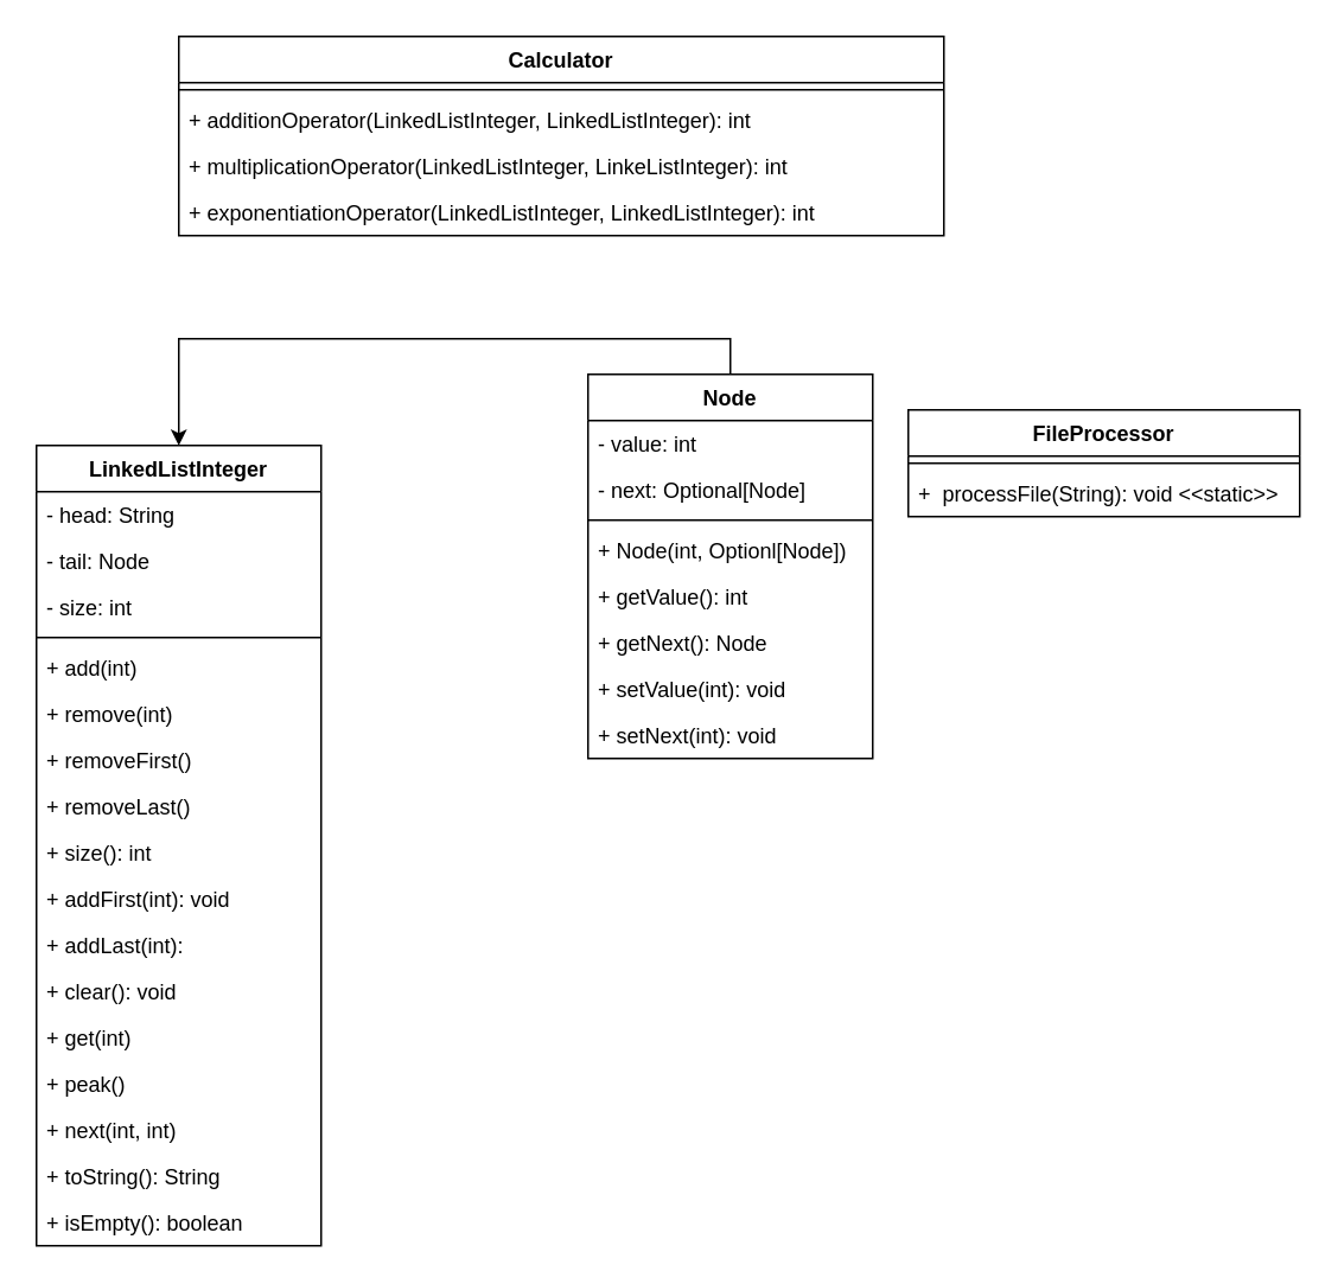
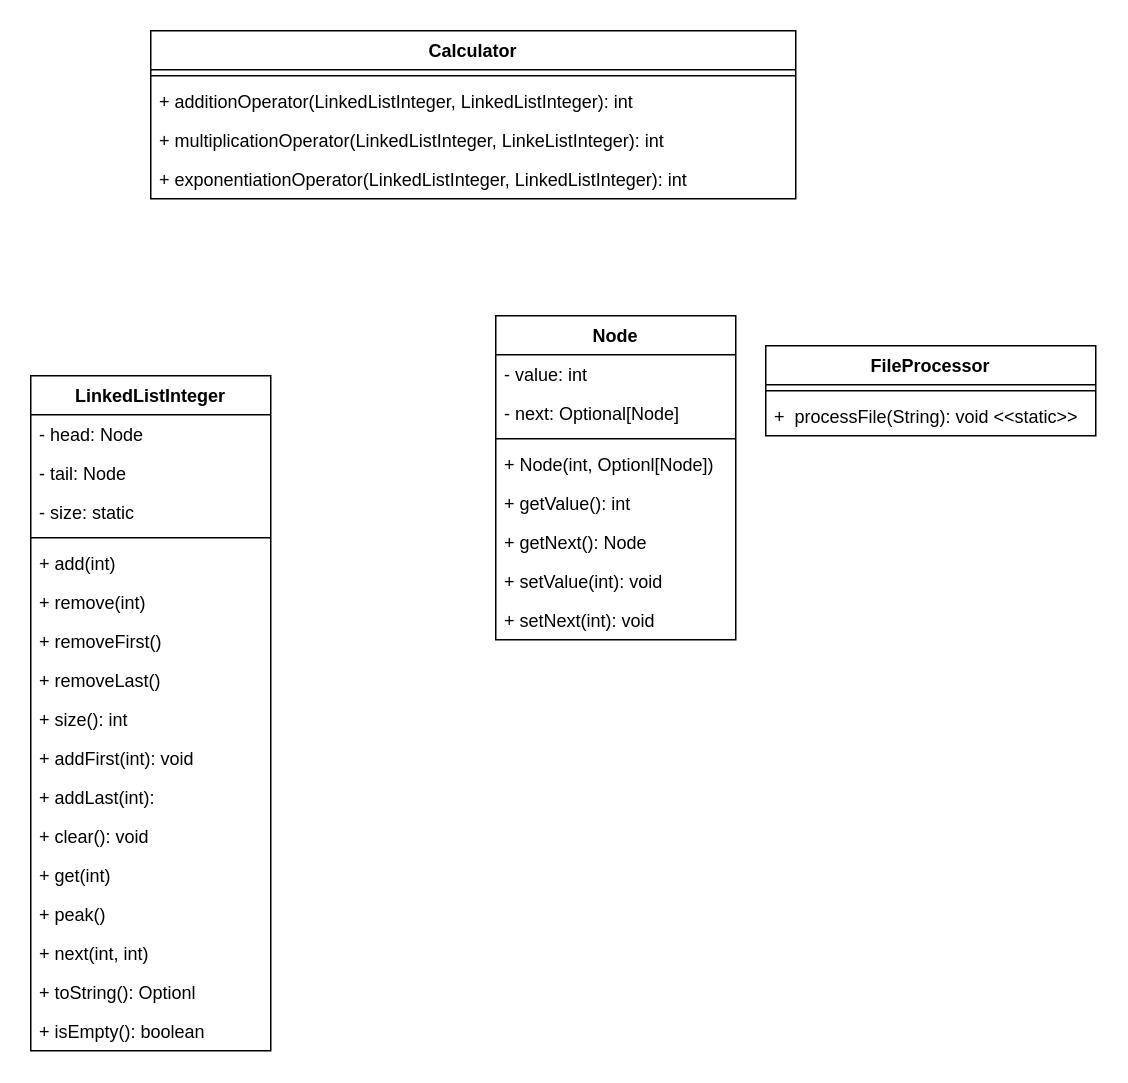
- <mxCell id="20" style="edgeStyle=orthogonalEdgeStyle;rounded=0;orthogonalLoop=1;jettySize=auto;html=1;exitX=0.5;exitY=0;exitDx=0;exitDy=0;entryX=0.5;entryY=0;entryDx=0;entryDy=0;" parent="1" source="21" target="2" edge="1"><mxGeometry relative="1" as="geometry" /></mxCell>
- <mxCell id="3" value="- head: String" style="text;strokeColor=none;fillColor=none;align=left;verticalAlign=top;spacingLeft=4;spacingRight=4;overflow=hidden;rotatable=0;points=[[0,0.5],[1,0.5]];portConstraint=eastwest;" parent="2" vertex="1"><mxGeometry y="26" width="160" height="26" as="geometry" /></mxCell>
+ <mxCell id="3" value="- head: Node" style="text;strokeColor=none;fillColor=none;align=left;verticalAlign=top;spacingLeft=4;spacingRight=4;overflow=hidden;rotatable=0;points=[[0,0.5],[1,0.5]];portConstraint=eastwest;" parent="2" vertex="1"><mxGeometry y="26" width="160" height="26" as="geometry" /></mxCell>
- <mxCell id="5" value="- size: int" style="text;strokeColor=none;fillColor=none;align=left;verticalAlign=top;spacingLeft=4;spacingRight=4;overflow=hidden;rotatable=0;points=[[0,0.5],[1,0.5]];portConstraint=eastwest;" parent="2" vertex="1"><mxGeometry y="78" width="160" height="26" as="geometry" /></mxCell>
+ <mxCell id="5" value="- size: static" style="text;strokeColor=none;fillColor=none;align=left;verticalAlign=top;spacingLeft=4;spacingRight=4;overflow=hidden;rotatable=0;points=[[0,0.5],[1,0.5]];portConstraint=eastwest;" parent="2" vertex="1"><mxGeometry y="78" width="160" height="26" as="geometry" /></mxCell>
- <mxCell id="18" value="+ toString(): String" style="text;strokeColor=none;fillColor=none;align=left;verticalAlign=top;spacingLeft=4;spacingRight=4;overflow=hidden;rotatable=0;points=[[0,0.5],[1,0.5]];portConstraint=eastwest;" parent="2" vertex="1"><mxGeometry y="398" width="160" height="26" as="geometry" /></mxCell>
+ <mxCell id="18" value="+ toString(): Optionl" style="text;strokeColor=none;fillColor=none;align=left;verticalAlign=top;spacingLeft=4;spacingRight=4;overflow=hidden;rotatable=0;points=[[0,0.5],[1,0.5]];portConstraint=eastwest;" parent="2" vertex="1"><mxGeometry y="398" width="160" height="26" as="geometry" /></mxCell>
